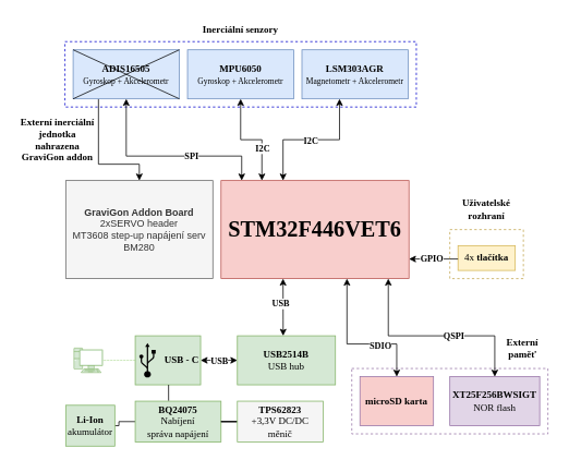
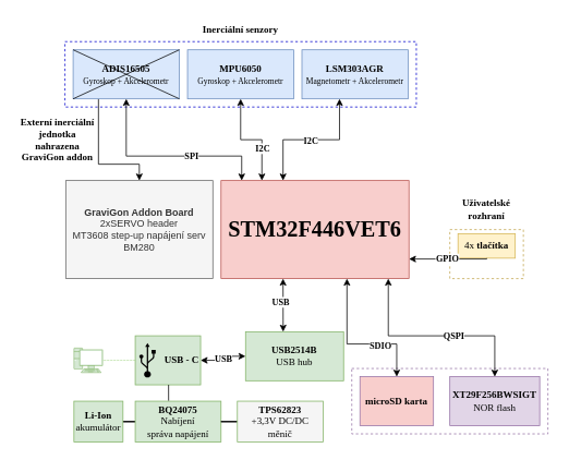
- <mxCell id="27" value="&lt;font face=&quot;CMU Serif Roman&quot;&gt;4x &lt;b&gt;tlačítka&lt;/b&gt;&lt;/font&gt;" style="rounded=0;whiteSpace=wrap;html=1;fillColor=#fff2cc;strokeColor=#d6b656;" parent="1" vertex="1"><mxGeometry x="560" y="300" width="70" height="30" as="geometry" /></mxCell>
+ <mxCell id="27" value="&lt;font face=&quot;CMU Serif Roman&quot;&gt;4x &lt;b&gt;tlačítka&lt;/b&gt;&lt;/font&gt;" style="rounded=0;whiteSpace=wrap;html=1;fillColor=#fff2cc;strokeColor=#d6b656;" parent="1" vertex="1"><mxGeometry x="560" y="285" width="70" height="30" as="geometry" /></mxCell>
- <mxCell id="37" value="&lt;b style=&quot;border-color: var(--border-color); font-family: &amp;quot;CMU Serif Roman&amp;quot;; text-align: left;&quot;&gt;Externí&lt;br&gt;paměť&lt;br&gt;&lt;/b&gt;" style="text;html=1;strokeColor=none;fillColor=none;align=center;verticalAlign=middle;whiteSpace=wrap;rounded=0;" parent="1" vertex="1"><mxGeometry x="589" y="410" width="100" height="30" as="geometry" /></mxCell>
- <mxCell id="22" value="&lt;font face=&quot;CMU Serif Roman&quot;&gt;&lt;b&gt;USB2514B&lt;/b&gt;&lt;br&gt;USB hub&lt;br&gt;&lt;/font&gt;" style="rounded=0;whiteSpace=wrap;html=1;fillColor=#d5e8d4;strokeColor=#82b366;" parent="1" vertex="1"><mxGeometry x="290" y="410" width="120" height="60" as="geometry" /></mxCell>
+ <mxCell id="22" value="&lt;font face=&quot;CMU Serif Roman&quot;&gt;&lt;b&gt;USB2514B&lt;/b&gt;&lt;br&gt;USB hub&lt;br&gt;&lt;/font&gt;" style="rounded=0;whiteSpace=wrap;html=1;fillColor=#d5e8d4;strokeColor=#82b366;" parent="1" vertex="1"><mxGeometry x="300" y="405" width="120" height="60" as="geometry" /></mxCell>
- <mxCell id="32" value="&lt;font face=&quot;CMU Serif Roman&quot;&gt;&lt;b&gt;XT25F256BWSIGT&lt;br&gt;&lt;/b&gt;NOR flash&lt;/font&gt;" style="rounded=0;whiteSpace=wrap;html=1;fillColor=#e1d5e7;strokeColor=#9673a6;" parent="1" vertex="1"><mxGeometry x="550" y="460" width="110" height="60" as="geometry" /></mxCell>
+ <mxCell id="32" value="&lt;font face=&quot;CMU Serif Roman&quot;&gt;&lt;b&gt;XT29F256BWSIGT&lt;br&gt;&lt;/b&gt;NOR flash&lt;/font&gt;" style="rounded=0;whiteSpace=wrap;html=1;fillColor=#e1d5e7;strokeColor=#9673a6;" parent="1" vertex="1"><mxGeometry x="550" y="460" width="110" height="60" as="geometry" /></mxCell>
- <mxCell id="42" value="&lt;font face=&quot;CMU Serif Roman&quot;&gt;&lt;b&gt;Li-Ion&lt;br&gt;&lt;/b&gt;akumulátor&lt;br&gt;&lt;/font&gt;" style="rounded=0;whiteSpace=wrap;html=1;fillColor=#d5e8d4;strokeColor=#82b366;" parent="1" vertex="1"><mxGeometry x="80" y="495" width="60" height="50" as="geometry" /></mxCell>
+ <mxCell id="42" value="&lt;font face=&quot;CMU Serif Roman&quot;&gt;&lt;b&gt;Li-Ion&lt;br&gt;&lt;/b&gt;akumulátor&lt;br&gt;&lt;/font&gt;" style="rounded=0;whiteSpace=wrap;html=1;fillColor=#d5e8d4;strokeColor=#82b366;" parent="1" vertex="1"><mxGeometry x="90" y="490" width="60" height="50" as="geometry" /></mxCell>
